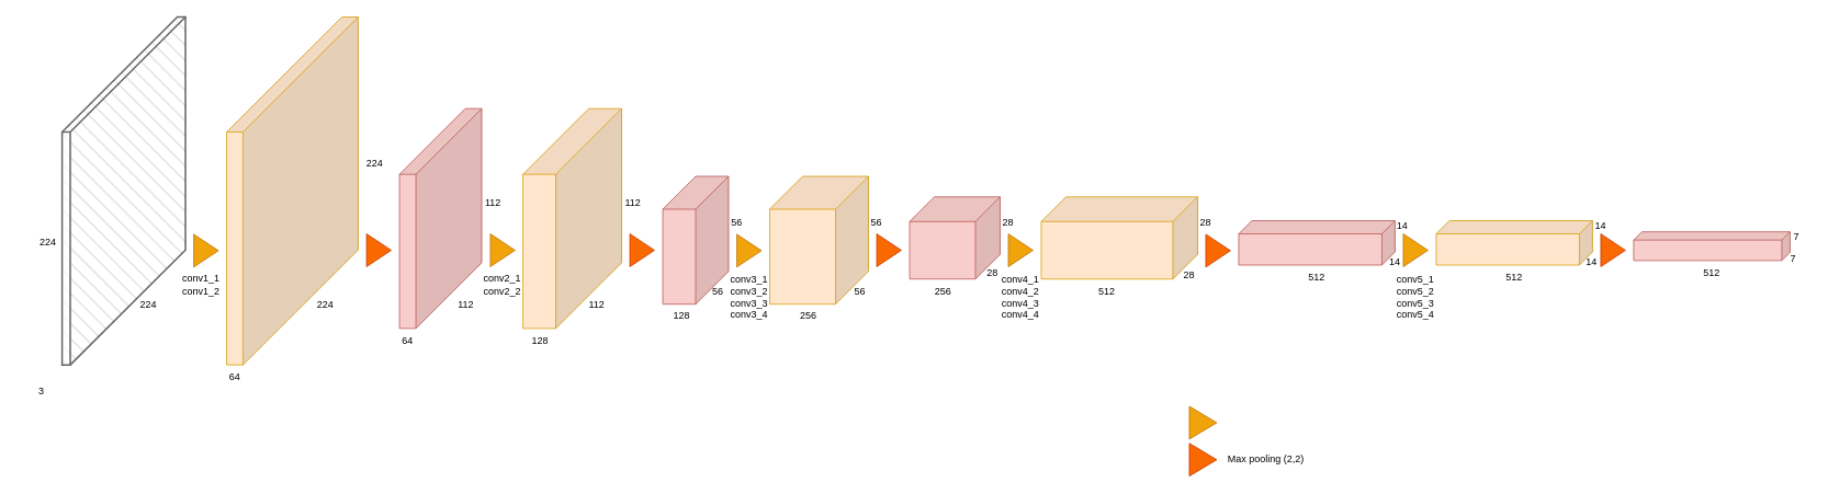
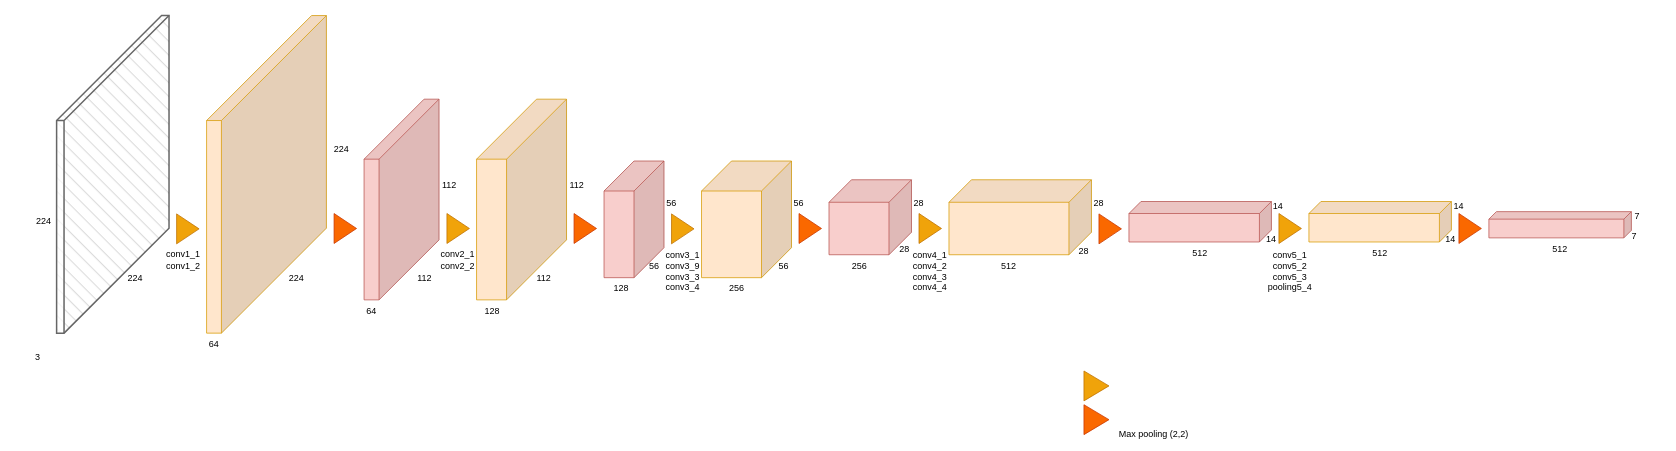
- <mxCell id="61" value="conv3_1&lt;br&gt;conv3_2&lt;br&gt;conv3_3&lt;br&gt;conv3_4" style="text;html=1;strokeColor=none;fillColor=none;align=center;verticalAlign=middle;whiteSpace=wrap;rounded=0;" vertex="1" parent="1"><mxGeometry x="880" y="331" width="60" height="60" as="geometry" /></mxCell>
+ <mxCell id="61" value="conv3_1&lt;br&gt;conv3_9&lt;br&gt;conv3_3&lt;br&gt;conv3_4" style="text;html=1;strokeColor=none;fillColor=none;align=center;verticalAlign=middle;whiteSpace=wrap;rounded=0;" vertex="1" parent="1"><mxGeometry x="880" y="331" width="60" height="60" as="geometry" /></mxCell>
- <mxCell id="63" value="conv5_1&lt;br&gt;conv5_2&lt;br&gt;conv5_3&lt;br&gt;conv5_4" style="text;html=1;strokeColor=none;fillColor=none;align=center;verticalAlign=middle;whiteSpace=wrap;rounded=0;" vertex="1" parent="1"><mxGeometry x="1690" y="331" width="60" height="60" as="geometry" /></mxCell>
+ <mxCell id="63" value="conv5_1&lt;br&gt;conv5_2&lt;br&gt;conv5_3&lt;br&gt;pooling5_4" style="text;html=1;strokeColor=none;fillColor=none;align=center;verticalAlign=middle;whiteSpace=wrap;rounded=0;" vertex="1" parent="1"><mxGeometry x="1690" y="331" width="60" height="60" as="geometry" /></mxCell>
- <mxCell id="23" value="Max pooling (2,2)" style="text;html=1;strokeColor=none;fillColor=none;align=left;verticalAlign=middle;whiteSpace=wrap;rounded=0;" vertex="1" parent="1"><mxGeometry x="1490" y="542.53" width="100" height="30" as="geometry" /></mxCell>
+ <mxCell id="23" value="Max pooling (2,2)" style="text;html=1;strokeColor=none;fillColor=none;align=left;verticalAlign=middle;whiteSpace=wrap;rounded=0;" vertex="1" parent="1"><mxGeometry x="1490" y="562.53" width="100" height="30" as="geometry" /></mxCell>
